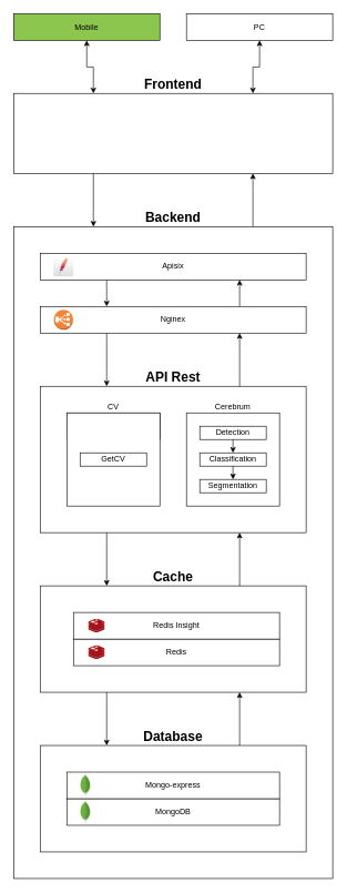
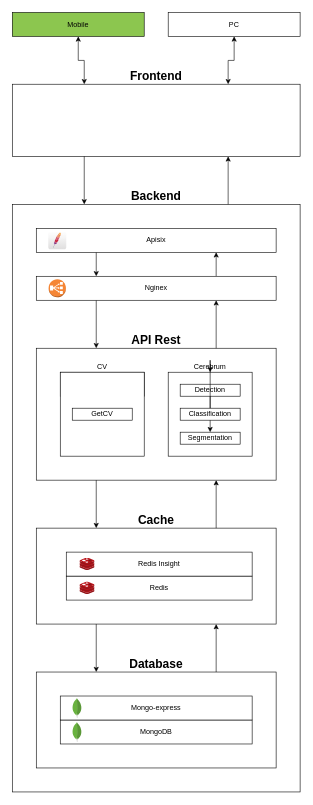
- <mxCell id="12" style="edgeStyle=orthogonalEdgeStyle;rounded=0;orthogonalLoop=1;jettySize=auto;html=1;exitX=0.5;exitY=1;exitDx=0;exitDy=0;entryX=0.5;entryY=0;entryDx=0;entryDy=0;" edge="1" parent="8" source="10" target="11"><mxGeometry relative="1" as="geometry" /></mxCell>
+ <mxCell id="12" style="edgeStyle=orthogonalEdgeStyle;rounded=0;orthogonalLoop=1;jettySize=auto;html=1;exitX=0.5;exitY=1;exitDx=0;exitDy=0;" edge="1" parent="8" source="10" target="9"><mxGeometry relative="1" as="geometry" /></mxCell>
